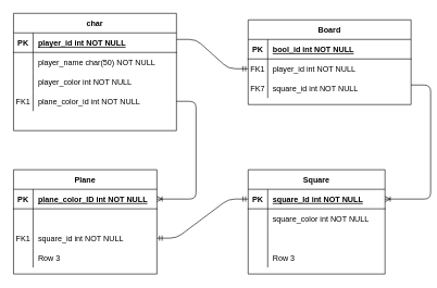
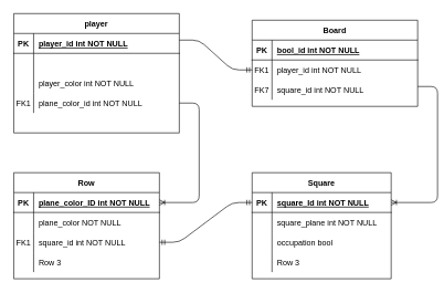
- <mxCell id="12" value="char" style="shape=table;startSize=30;container=1;collapsible=1;childLayout=tableLayout;fixedRows=1;rowLines=0;fontStyle=1;align=center;resizeLast=1;" parent="1" vertex="1"><mxGeometry x="20" y="20" width="250" height="180" as="geometry" /></mxCell>
+ <mxCell id="12" value="player" style="shape=table;startSize=30;container=1;collapsible=1;childLayout=tableLayout;fixedRows=1;rowLines=0;fontStyle=1;align=center;resizeLast=1;" parent="1" vertex="1"><mxGeometry x="20" y="20" width="250" height="180" as="geometry" /></mxCell>
- <mxCell id="18" value="player_name char(50) NOT NULL" style="shape=partialRectangle;overflow=hidden;connectable=0;fillColor=none;top=0;left=0;bottom=0;right=0;align=left;spacingLeft=6;" parent="16" vertex="1"><mxGeometry x="30" width="220" height="30" as="geometry" /></mxCell>
- <mxCell id="40" value="Plane" style="shape=table;startSize=30;container=1;collapsible=1;childLayout=tableLayout;fixedRows=1;rowLines=0;fontStyle=1;align=center;resizeLast=1;" vertex="1" parent="1"><mxGeometry x="20" y="260" width="220" height="160" as="geometry" /></mxCell>
+ <mxCell id="40" value="Row" style="shape=table;startSize=30;container=1;collapsible=1;childLayout=tableLayout;fixedRows=1;rowLines=0;fontStyle=1;align=center;resizeLast=1;" vertex="1" parent="1"><mxGeometry x="20" y="260" width="220" height="160" as="geometry" /></mxCell>
+ <mxCell id="46" value="plane_color NOT NULL " style="shape=partialRectangle;connectable=0;fillColor=none;top=0;left=0;bottom=0;right=0;align=left;spacingLeft=6;overflow=hidden;" vertex="1" parent="44"><mxGeometry x="30" width="190" height="30" as="geometry" /></mxCell>
- <mxCell id="31" value="square_color int NOT NULL" style="shape=partialRectangle;connectable=0;fillColor=none;top=0;left=0;bottom=0;right=0;align=left;spacingLeft=6;overflow=hidden;" vertex="1" parent="29"><mxGeometry x="30" width="180" height="30" as="geometry" /></mxCell>
+ <mxCell id="31" value="square_plane int NOT NULL" style="shape=partialRectangle;connectable=0;fillColor=none;top=0;left=0;bottom=0;right=0;align=left;spacingLeft=6;overflow=hidden;" vertex="1" parent="29"><mxGeometry x="30" width="180" height="30" as="geometry" /></mxCell>
+ <mxCell id="34" value="occupation bool" style="shape=partialRectangle;connectable=0;fillColor=none;top=0;left=0;bottom=0;right=0;align=left;spacingLeft=6;overflow=hidden;" vertex="1" parent="32"><mxGeometry x="30" width="180" height="30" as="geometry" /></mxCell>
